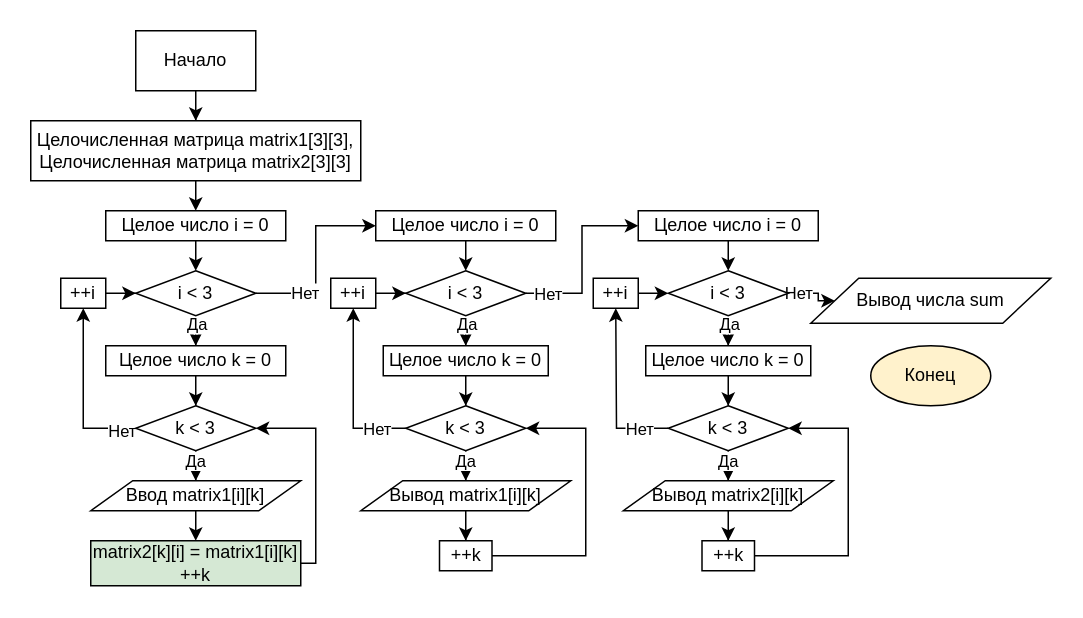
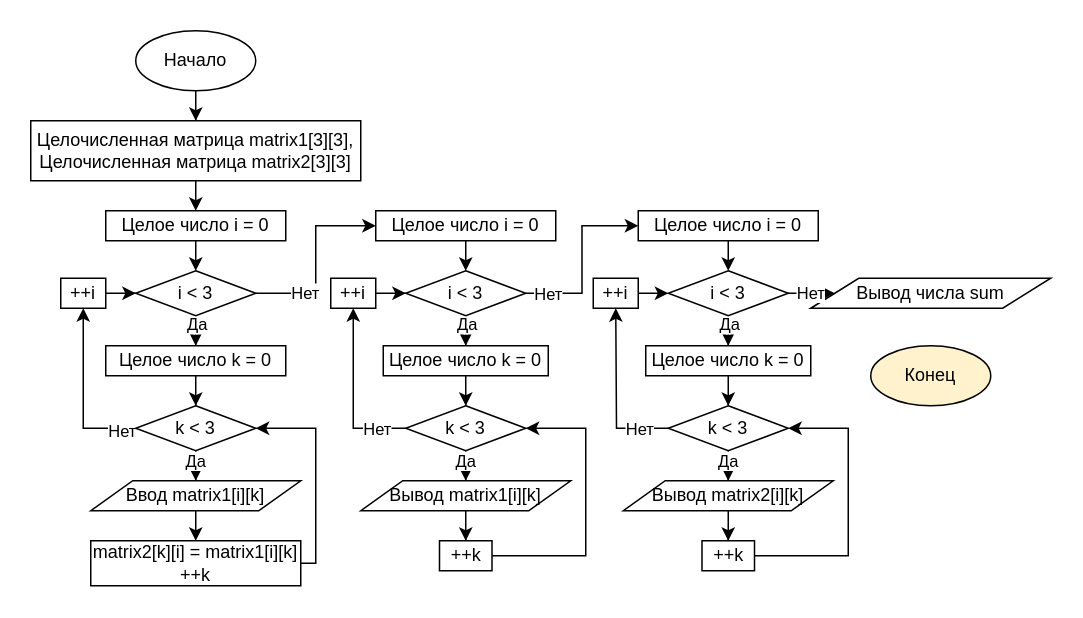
- <mxCell id="3" value="Начало" style="whiteSpace=wrap;html=1;rounded=0;" parent="1" vertex="1"><mxGeometry x="90" y="20" width="80" height="40" as="geometry" /></mxCell>
+ <mxCell id="3" value="Начало" style="ellipse;whiteSpace=wrap;html=1;" parent="1" vertex="1"><mxGeometry x="90" y="20" width="80" height="40" as="geometry" /></mxCell>
- <mxCell id="12" value="Вывод числа sum" style="shape=parallelogram;perimeter=parallelogramPerimeter;whiteSpace=wrap;html=1;" vertex="1" parent="1"><mxGeometry x="540" y="185" width="160" height="30" as="geometry" /></mxCell>
+ <mxCell id="12" value="Вывод числа sum" style="shape=parallelogram;perimeter=parallelogramPerimeter;whiteSpace=wrap;html=1;" vertex="1" parent="1"><mxGeometry x="540" y="185" width="160" height="20" as="geometry" /></mxCell>
- <mxCell id="27" value="matrix2[k][i] = matrix1[i][k]&lt;br&gt;++k" style="rounded=0;whiteSpace=wrap;html=1;shadow=0;strokeColor=#000000;fillColor=#d5e8d4;" vertex="1" parent="1"><mxGeometry x="60" y="360" width="140" height="30" as="geometry" /></mxCell>
+ <mxCell id="27" value="matrix2[k][i] = matrix1[i][k]&lt;br&gt;++k" style="rounded=0;whiteSpace=wrap;html=1;shadow=0;strokeColor=#000000;fillColor=#FFFFFF;" vertex="1" parent="1"><mxGeometry x="60" y="360" width="140" height="30" as="geometry" /></mxCell>
